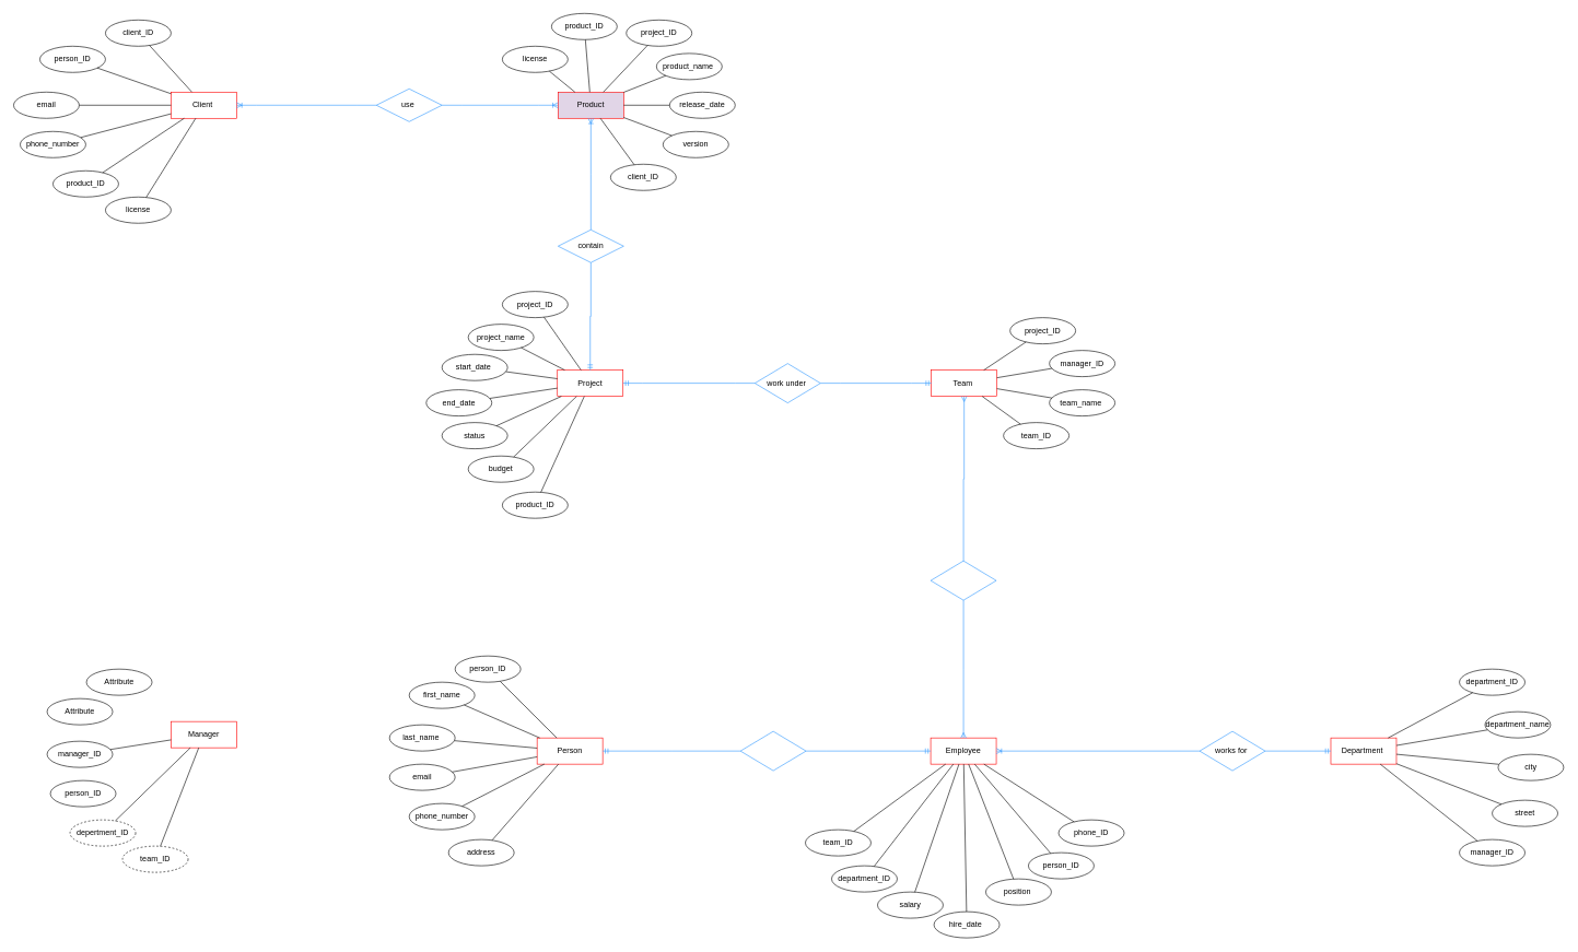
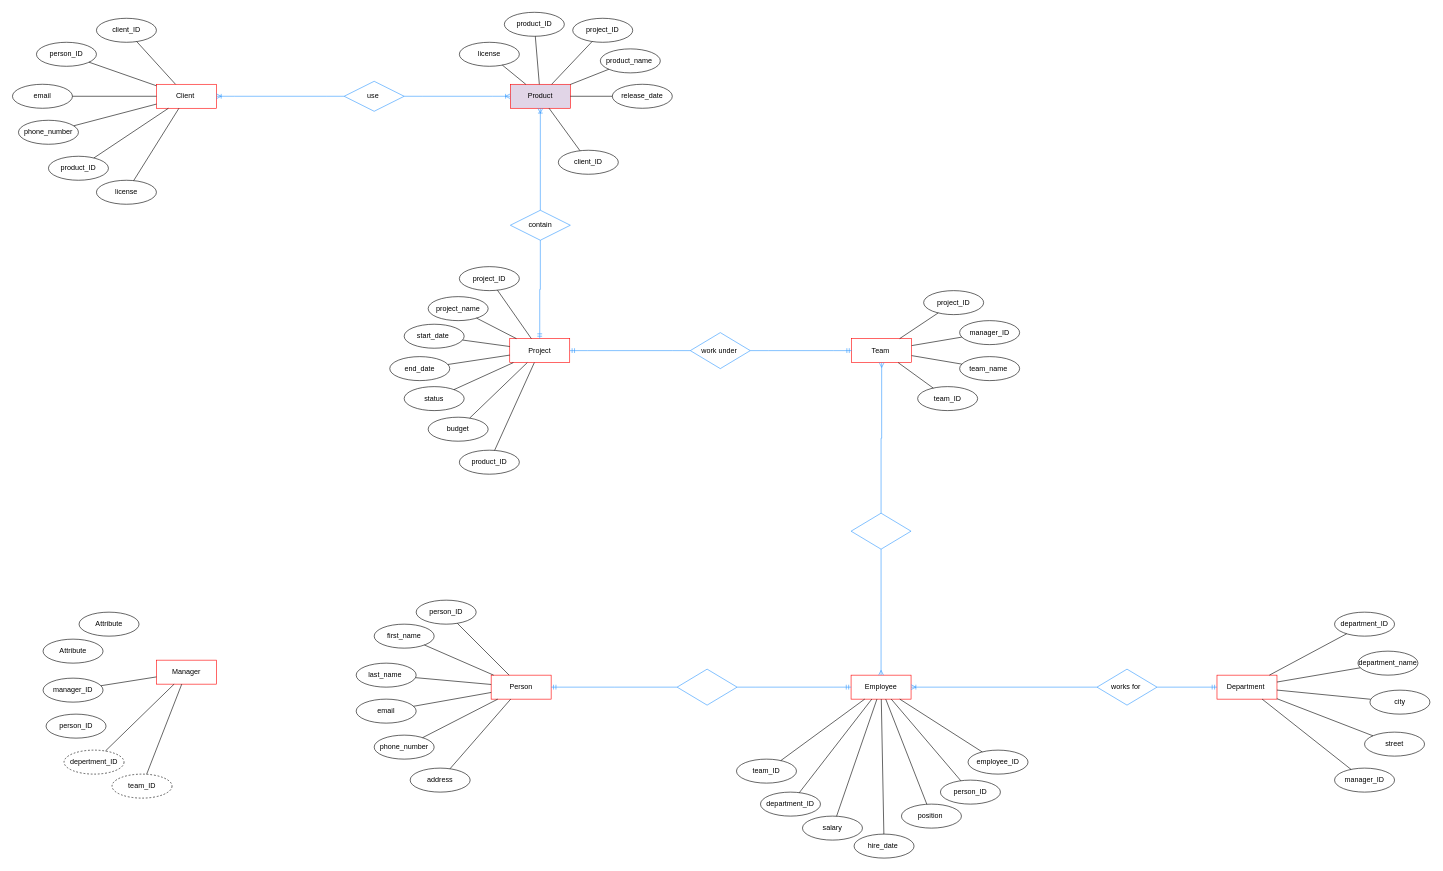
- <mxCell id="73" value="" style="endArrow=none;html=1;rounded=0;" edge="1" parent="1" source="30" target="26"><mxGeometry relative="1" as="geometry"><mxPoint x="510" y="90" as="sourcePoint" /><mxPoint x="670" y="90" as="targetPoint" /></mxGeometry></mxCell>
- <mxCell id="30" value="version" style="ellipse;whiteSpace=wrap;html=1;align=center;" vertex="1" parent="1"><mxGeometry x="1010" y="200" width="100" height="40" as="geometry" /></mxCell>
- <mxCell id="10" value="phone_ID" style="ellipse;whiteSpace=wrap;html=1;align=center;" vertex="1" parent="1"><mxGeometry x="1613" y="1250" width="100" height="40" as="geometry" /></mxCell>
+ <mxCell id="10" value="employee_ID" style="ellipse;whiteSpace=wrap;html=1;align=center;" vertex="1" parent="1"><mxGeometry x="1613" y="1250" width="100" height="40" as="geometry" /></mxCell>
